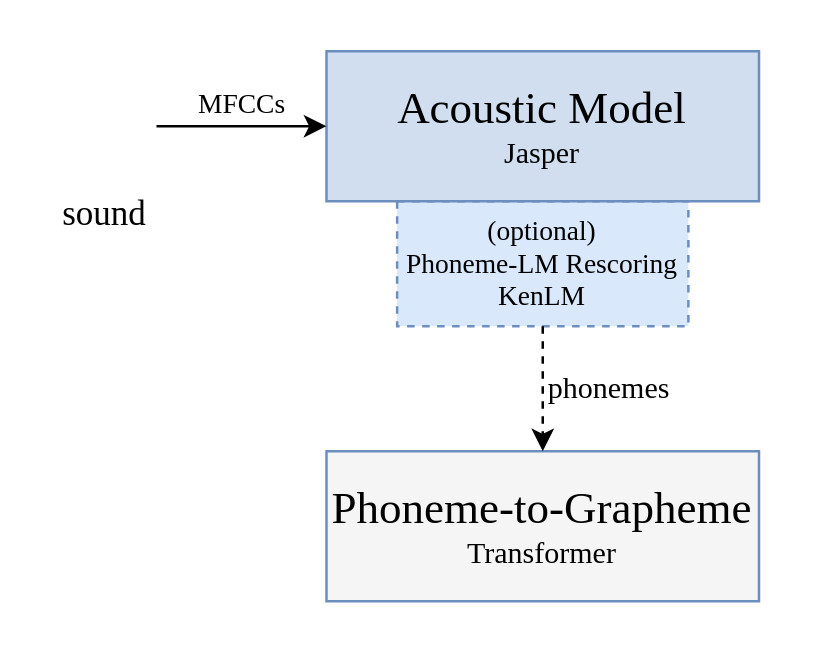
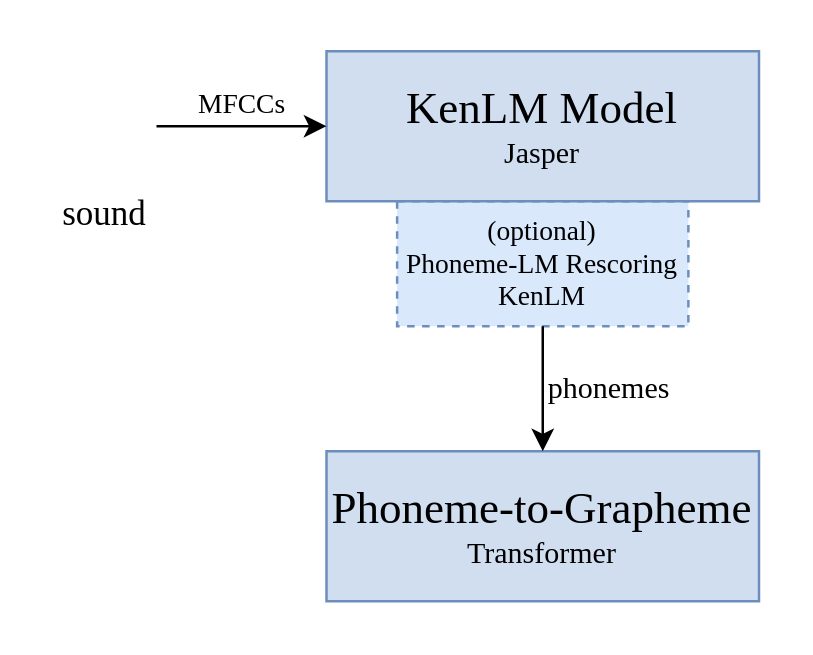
- <mxCell id="3" value="&lt;div style=&quot;font-size: 18px&quot;&gt;&lt;font style=&quot;font-size: 18px&quot;&gt;Acoustic Model&lt;/font&gt;&lt;/div&gt;&lt;div&gt;&lt;font style=&quot;font-size: 12px&quot;&gt;Jasper&lt;br&gt;&lt;/font&gt;&lt;/div&gt;" style="rounded=0;whiteSpace=wrap;html=1;fillColor=#D0DEF0;strokeColor=#6c8ebf;fontFamily=Times New Roman;" parent="1" vertex="1"><mxGeometry x="130" y="20" width="173" height="60" as="geometry" /></mxCell>
+ <mxCell id="3" value="&lt;div style=&quot;font-size: 18px&quot;&gt;&lt;font style=&quot;font-size: 18px&quot;&gt;KenLM Model&lt;/font&gt;&lt;/div&gt;&lt;div&gt;&lt;font style=&quot;font-size: 12px&quot;&gt;Jasper&lt;br&gt;&lt;/font&gt;&lt;/div&gt;" style="rounded=0;whiteSpace=wrap;html=1;fillColor=#D0DEF0;strokeColor=#6c8ebf;fontFamily=Times New Roman;" parent="1" vertex="1"><mxGeometry x="130" y="20" width="173" height="60" as="geometry" /></mxCell>
- <mxCell id="7" value="phonemes" style="edgeStyle=orthogonalEdgeStyle;rounded=0;orthogonalLoop=1;jettySize=auto;html=1;exitX=0.5;exitY=1;exitDx=0;exitDy=0;entryX=0.5;entryY=0;entryDx=0;entryDy=0;fontFamily=Times New Roman;fontSize=12;labelPosition=right;verticalLabelPosition=middle;align=left;verticalAlign=middle;dashed=1;" parent="1" source="2" target="4" edge="1"><mxGeometry relative="1" as="geometry" /></mxCell>
+ <mxCell id="7" value="phonemes" style="edgeStyle=orthogonalEdgeStyle;rounded=0;orthogonalLoop=1;jettySize=auto;html=1;exitX=0.5;exitY=1;exitDx=0;exitDy=0;entryX=0.5;entryY=0;entryDx=0;entryDy=0;fontFamily=Times New Roman;fontSize=12;labelPosition=right;verticalLabelPosition=middle;align=left;verticalAlign=middle;" parent="1" source="2" target="4" edge="1"><mxGeometry relative="1" as="geometry" /></mxCell>
- <mxCell id="4" value="&lt;div style=&quot;font-size: 18px&quot;&gt;&lt;font style=&quot;font-size: 18px&quot;&gt;Phoneme-to-Grapheme&lt;br&gt;&lt;/font&gt;&lt;font style=&quot;font-size: 18px&quot;&gt;&lt;/font&gt;&lt;/div&gt;&lt;div&gt;Transformer&lt;br&gt;&lt;/div&gt;" style="rounded=0;whiteSpace=wrap;html=1;fillColor=#f5f5f5;strokeColor=#6c8ebf;fontFamily=Times New Roman;" parent="1" vertex="1"><mxGeometry x="130" y="180" width="173" height="60" as="geometry" /></mxCell>
+ <mxCell id="4" value="&lt;div style=&quot;font-size: 18px&quot;&gt;&lt;font style=&quot;font-size: 18px&quot;&gt;Phoneme-to-Grapheme&lt;br&gt;&lt;/font&gt;&lt;font style=&quot;font-size: 18px&quot;&gt;&lt;/font&gt;&lt;/div&gt;&lt;div&gt;Transformer&lt;br&gt;&lt;/div&gt;" style="rounded=0;whiteSpace=wrap;html=1;fillColor=#D0DEF0;strokeColor=#6c8ebf;fontFamily=Times New Roman;" parent="1" vertex="1"><mxGeometry x="130" y="180" width="173" height="60" as="geometry" /></mxCell>
